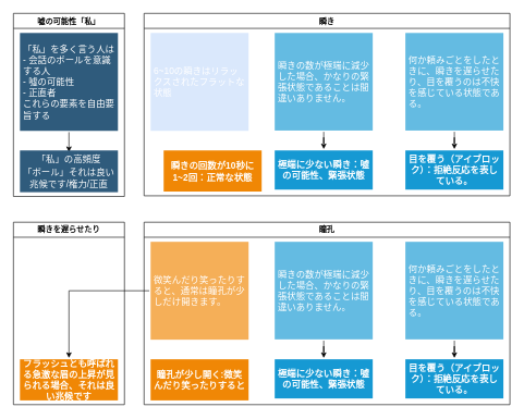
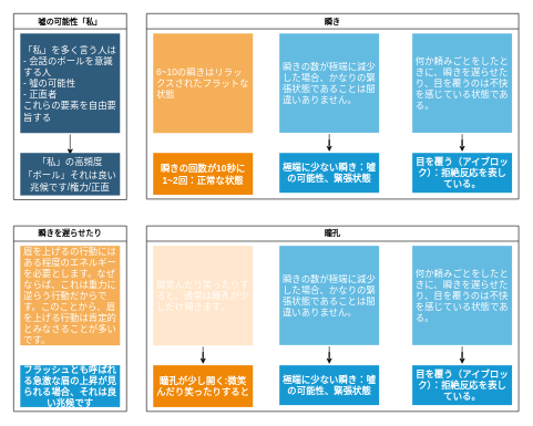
- <mxCell id="8" value="6~10の瞬きはリラックスされたフラットな状態" style="rounded=1;whiteSpace=wrap;html=1;shadow=0;labelBackgroundColor=none;strokeColor=none;strokeWidth=3;fillColor=#dae8fc;fontFamily=Helvetica;fontSize=14;fontColor=#FFFFFF;align=left;spacing=5;arcSize=0;perimeterSpacing=2;" parent="6" vertex="1"><mxGeometry x="10" y="30" width="150" height="150" as="geometry" /></mxCell>
+ <mxCell id="8" value="6~10の瞬きはリラックスされたフラットな状態" style="rounded=1;whiteSpace=wrap;html=1;shadow=0;labelBackgroundColor=none;strokeColor=none;strokeWidth=3;fillColor=#f5af58;fontFamily=Helvetica;fontSize=14;fontColor=#FFFFFF;align=left;spacing=5;arcSize=0;perimeterSpacing=2;" parent="6" vertex="1"><mxGeometry x="10" y="30" width="150" height="150" as="geometry" /></mxCell>
- <mxCell id="7" value="瞬きの回数が10秒に1~2回：正常な状態&lt;div&gt;&lt;/div&gt;" style="rounded=1;whiteSpace=wrap;html=1;shadow=0;labelBackgroundColor=none;strokeColor=none;strokeWidth=3;fillColor=#F08705;fontFamily=Helvetica;fontSize=14;fontColor=#FFFFFF;align=center;spacing=5;fontStyle=1;arcSize=0;perimeterSpacing=2;" parent="6" vertex="1"><mxGeometry x="30" y="210" width="150" height="63" as="geometry" /></mxCell>
+ <mxCell id="7" value="瞬きの回数が10秒に1~2回：正常な状態&lt;div&gt;&lt;/div&gt;" style="rounded=1;whiteSpace=wrap;html=1;shadow=0;labelBackgroundColor=none;strokeColor=none;strokeWidth=3;fillColor=#F08705;fontFamily=Helvetica;fontSize=14;fontColor=#FFFFFF;align=center;spacing=5;fontStyle=1;arcSize=0;perimeterSpacing=2;" parent="6" vertex="1"><mxGeometry x="10" y="210" width="150" height="63" as="geometry" /></mxCell>
+ <mxCell id="17" value="&lt;div&gt;眉を上げるの行動にはある程度のエネルギーを必要とします。なぜならば、これは重力に逆らう行動だからです。このことから、眉を上げる&lt;span style=&quot;background-color: initial;&quot;&gt;行動は肯定的とみなさることが多いです。&lt;/span&gt;&lt;/div&gt;" style="rounded=1;whiteSpace=wrap;html=1;shadow=0;labelBackgroundColor=none;strokeColor=none;strokeWidth=3;fillColor=#f5af58;fontFamily=Helvetica;fontSize=14;fontColor=#FFFFFF;align=left;spacing=5;arcSize=0;perimeterSpacing=2;" parent="15" vertex="1"><mxGeometry x="10" y="30" width="150" height="150" as="geometry" /></mxCell>
- <mxCell id="20" style="edgeStyle=orthogonalEdgeStyle;rounded=0;orthogonalLoop=1;jettySize=auto;html=1;" edge="1" parent="18" source="21" target="16"><mxGeometry relative="1" as="geometry" /></mxCell>
+ <mxCell id="20" style="edgeStyle=orthogonalEdgeStyle;rounded=0;orthogonalLoop=1;jettySize=auto;html=1;" edge="1" parent="18" source="21" target="19"><mxGeometry relative="1" as="geometry" /></mxCell>
- <mxCell id="21" value="微笑んだり笑ったりすると、通常は瞳孔が少しだけ開きます。" style="rounded=1;whiteSpace=wrap;html=1;shadow=0;labelBackgroundColor=none;strokeColor=none;strokeWidth=3;fillColor=#f5af58;fontFamily=Helvetica;fontSize=14;fontColor=#FFFFFF;align=left;spacing=5;arcSize=0;perimeterSpacing=2;" vertex="1" parent="18"><mxGeometry x="10" y="30" width="150" height="150" as="geometry" /></mxCell>
+ <mxCell id="21" value="微笑んだり笑ったりすると、通常は瞳孔が少しだけ開きます。" style="rounded=1;whiteSpace=wrap;html=1;shadow=0;labelBackgroundColor=none;strokeColor=none;strokeWidth=3;fillColor=#ffe6cc;fontFamily=Helvetica;fontSize=14;fontColor=#FFFFFF;align=left;spacing=5;arcSize=0;perimeterSpacing=2;" vertex="1" parent="18"><mxGeometry x="10" y="30" width="150" height="150" as="geometry" /></mxCell>
- <mxCell id="16" value="フラッシュとも呼ばれる急激な眉の上昇が見られる場合、それは良い兆候です&lt;div&gt;&lt;/div&gt;" style="rounded=1;whiteSpace=wrap;html=1;shadow=0;labelBackgroundColor=none;strokeColor=none;strokeWidth=3;fillColor=#F08705;fontFamily=Helvetica;fontSize=14;fontColor=#FFFFFF;align=center;spacing=5;fontStyle=1;arcSize=0;perimeterSpacing=2;" parent="15" vertex="1"><mxGeometry x="10" y="210" width="150" height="63" as="geometry" /></mxCell>
+ <mxCell id="16" value="フラッシュとも呼ばれる急激な眉の上昇が見られる場合、それは良い兆候です&lt;div&gt;&lt;/div&gt;" style="rounded=1;whiteSpace=wrap;html=1;shadow=0;labelBackgroundColor=none;strokeColor=none;strokeWidth=3;fillColor=#1699d3;fontFamily=Helvetica;fontSize=14;fontColor=#FFFFFF;align=center;spacing=5;fontStyle=1;arcSize=0;perimeterSpacing=2;" parent="15" vertex="1"><mxGeometry x="10" y="210" width="150" height="63" as="geometry" /></mxCell>
